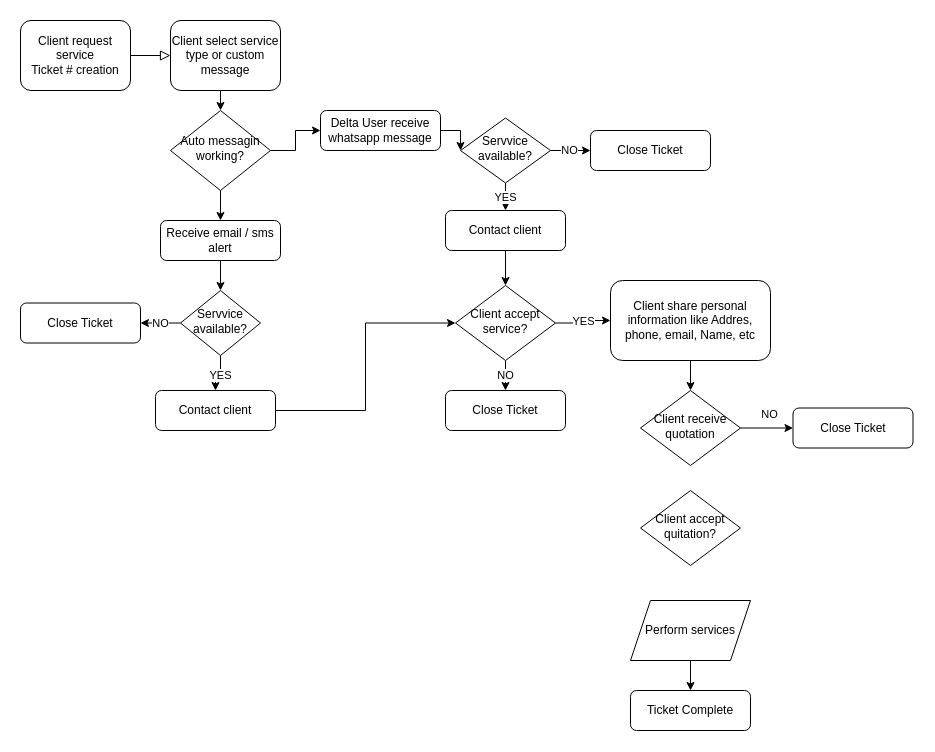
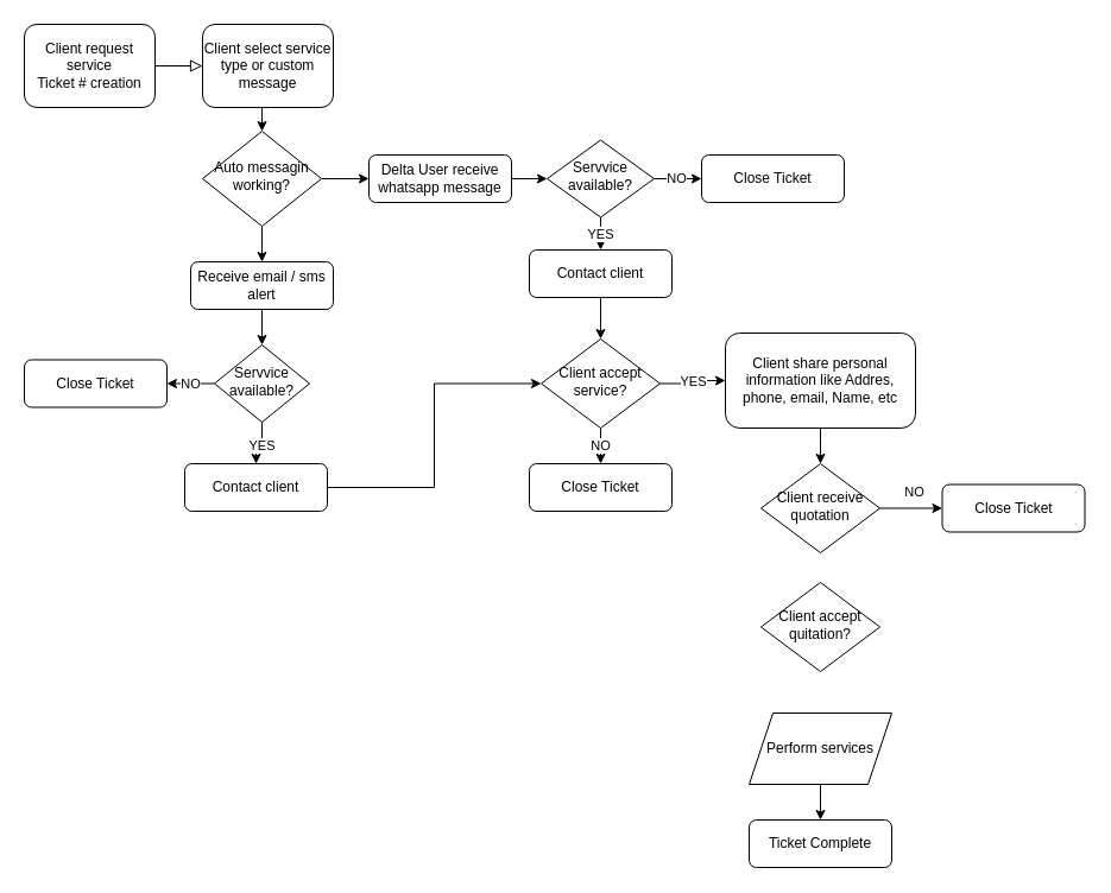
- <mxCell id="8" value="Delta User receive whatsapp message" style="rounded=1;whiteSpace=wrap;html=1;fontSize=12;glass=0;strokeWidth=1;shadow=0;" parent="1" vertex="1"><mxGeometry x="320" y="110" width="120" height="40" as="geometry" /></mxCell>
+ <mxCell id="8" value="Delta User receive whatsapp message" style="rounded=1;whiteSpace=wrap;html=1;fontSize=12;glass=0;strokeWidth=1;shadow=0;" parent="1" vertex="1"><mxGeometry x="310" y="130" width="120" height="40" as="geometry" /></mxCell>
